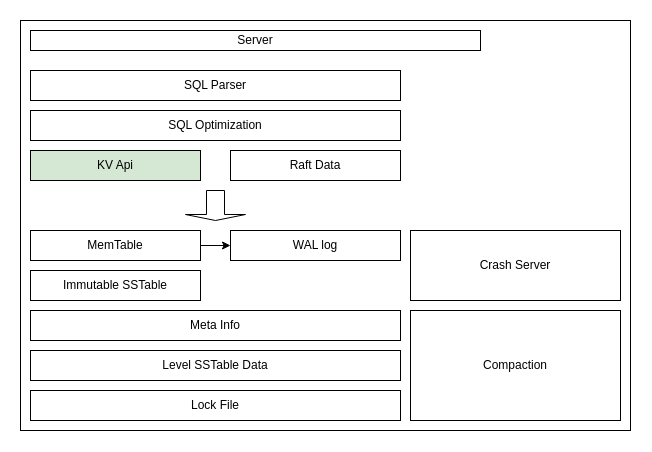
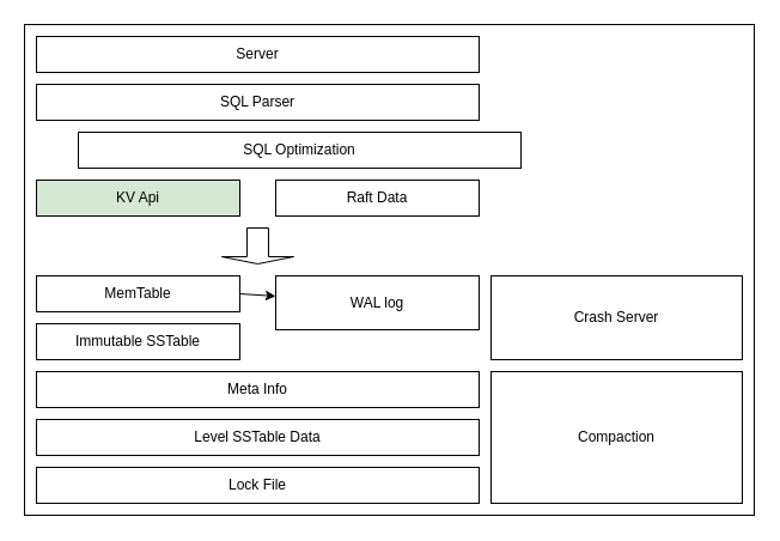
- <mxCell id="3" value="Server" style="rounded=0;whiteSpace=wrap;html=1;" vertex="1" parent="1"><mxGeometry x="30" y="30" width="450" height="20" as="geometry" /></mxCell>
+ <mxCell id="3" value="Server" style="rounded=0;whiteSpace=wrap;html=1;" vertex="1" parent="1"><mxGeometry x="30" y="30" width="370" height="30" as="geometry" /></mxCell>
- <mxCell id="5" value="SQL Optimization" style="rounded=0;whiteSpace=wrap;html=1;" vertex="1" parent="1"><mxGeometry x="30" y="110" width="370" height="30" as="geometry" /></mxCell>
+ <mxCell id="5" value="SQL Optimization" style="rounded=0;whiteSpace=wrap;html=1;" vertex="1" parent="1"><mxGeometry x="65" y="110" width="370" height="30" as="geometry" /></mxCell>
- <mxCell id="9" value="WAL log" style="rounded=0;whiteSpace=wrap;html=1;" vertex="1" parent="1"><mxGeometry x="230" y="230" width="170" height="30" as="geometry" /></mxCell>
+ <mxCell id="9" value="WAL log" style="rounded=0;whiteSpace=wrap;html=1;" vertex="1" parent="1"><mxGeometry x="230" y="230" width="170" height="45" as="geometry" /></mxCell>
